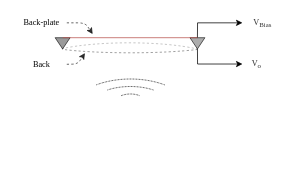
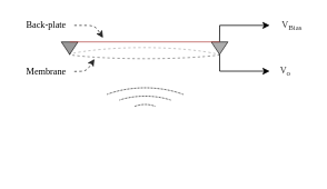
- <mxCell id="15" value="&lt;font style=&quot;font-size: 11px&quot;&gt;Back&lt;/font&gt;" style="text;html=1;strokeColor=none;fillColor=none;align=center;verticalAlign=middle;whiteSpace=wrap;rounded=0;fontFamily=Computer Modern Serif;opacity=80;" vertex="1" parent="1"><mxGeometry x="35.34" y="75" width="40" height="20" as="geometry" /></mxCell>
+ <mxCell id="15" value="&lt;font style=&quot;font-size: 11px&quot;&gt;Membrane&lt;/font&gt;" style="text;html=1;strokeColor=none;fillColor=none;align=center;verticalAlign=middle;whiteSpace=wrap;rounded=0;fontFamily=Computer Modern Serif;opacity=80;" vertex="1" parent="1"><mxGeometry x="35.34" y="75" width="40" height="20" as="geometry" /></mxCell>
